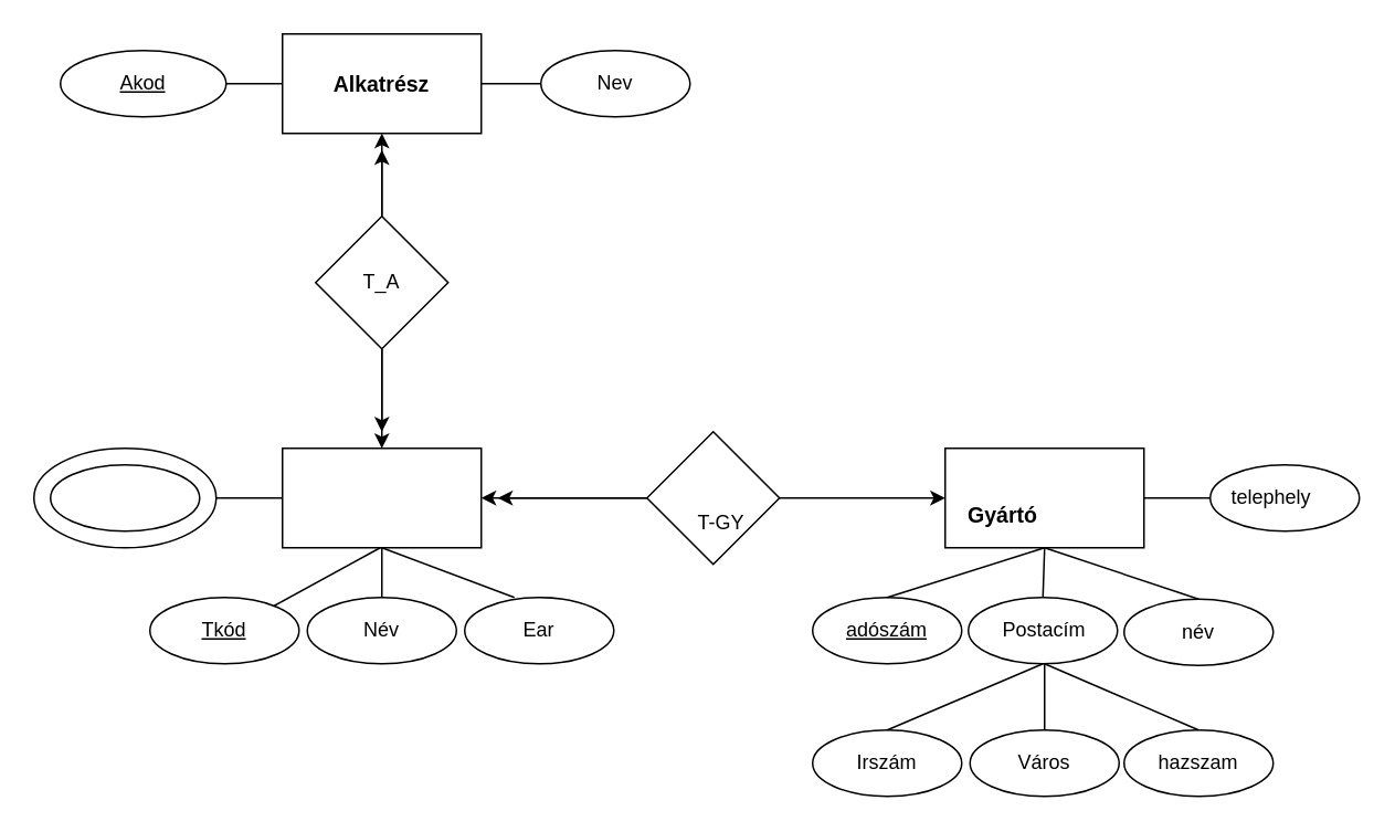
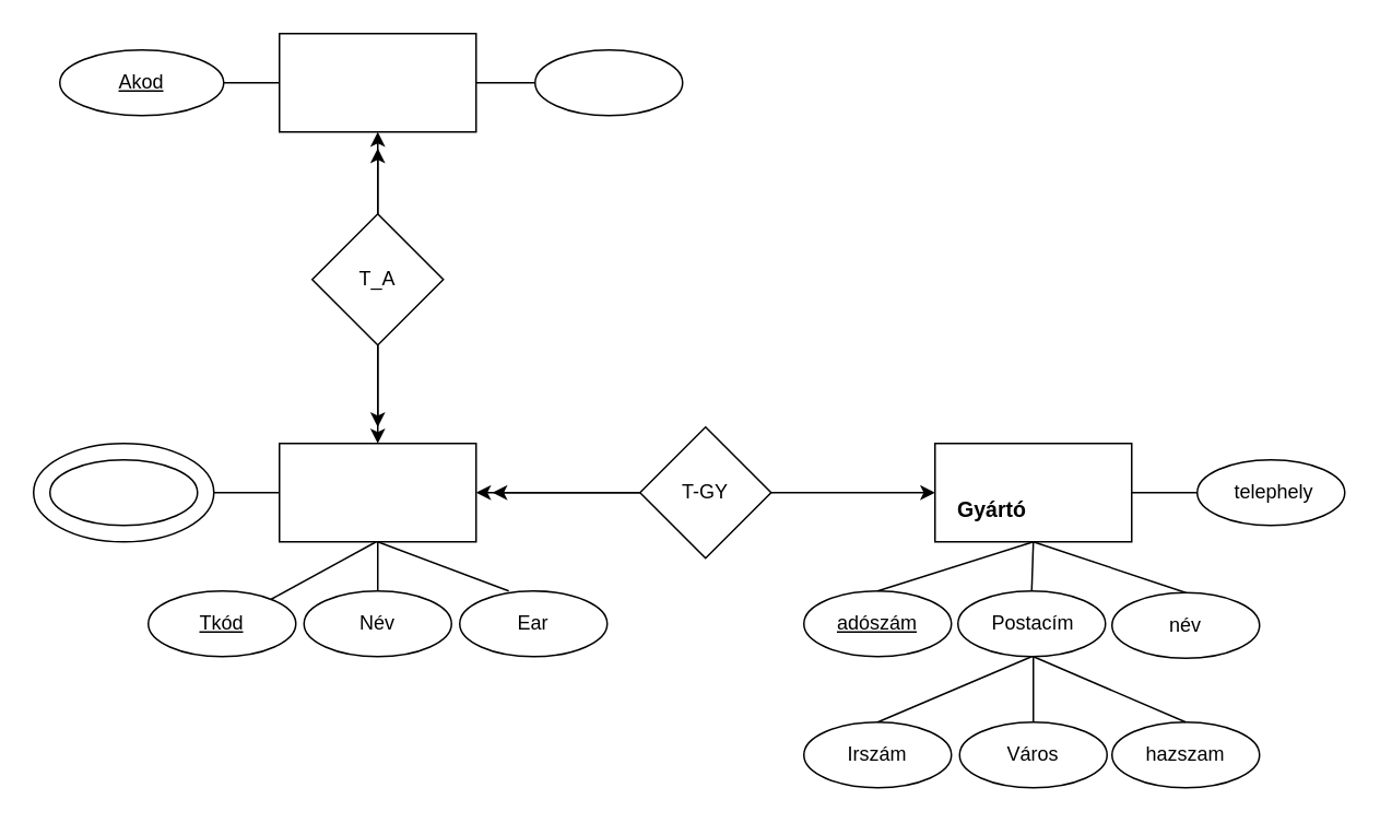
- <mxCell id="54" value="&lt;b&gt;&lt;font style=&quot;font-size: 13px;&quot;&gt;Alkatrész&lt;/font&gt;&lt;/b&gt;" style="text;html=1;align=center;verticalAlign=middle;whiteSpace=wrap;rounded=0;" vertex="1" parent="1"><mxGeometry x="200" y="35" width="60" height="30" as="geometry" /></mxCell>
- <mxCell id="55" value="Nev" style="text;html=1;align=center;verticalAlign=middle;whiteSpace=wrap;rounded=0;" vertex="1" parent="1"><mxGeometry x="341" y="35" width="60" height="30" as="geometry" /></mxCell>
- <mxCell id="22" value="telephely" style="text;html=1;align=center;verticalAlign=middle;whiteSpace=wrap;rounded=0;" vertex="1" parent="1"><mxGeometry x="737" y="285" width="60" height="30" as="geometry" /></mxCell>
+ <mxCell id="22" value="telephely" style="text;html=1;align=center;verticalAlign=middle;whiteSpace=wrap;rounded=0;" vertex="1" parent="1"><mxGeometry x="747" y="285" width="60" height="30" as="geometry" /></mxCell>
- <mxCell id="12" value="T-GY" style="text;html=1;align=center;verticalAlign=middle;whiteSpace=wrap;rounded=0;" vertex="1" parent="1"><mxGeometry x="405" y="300" width="60" height="30" as="geometry" /></mxCell>
+ <mxCell id="12" value="T-GY" style="text;html=1;align=center;verticalAlign=middle;whiteSpace=wrap;rounded=0;" vertex="1" parent="1"><mxGeometry x="400" y="285" width="60" height="30" as="geometry" /></mxCell>
